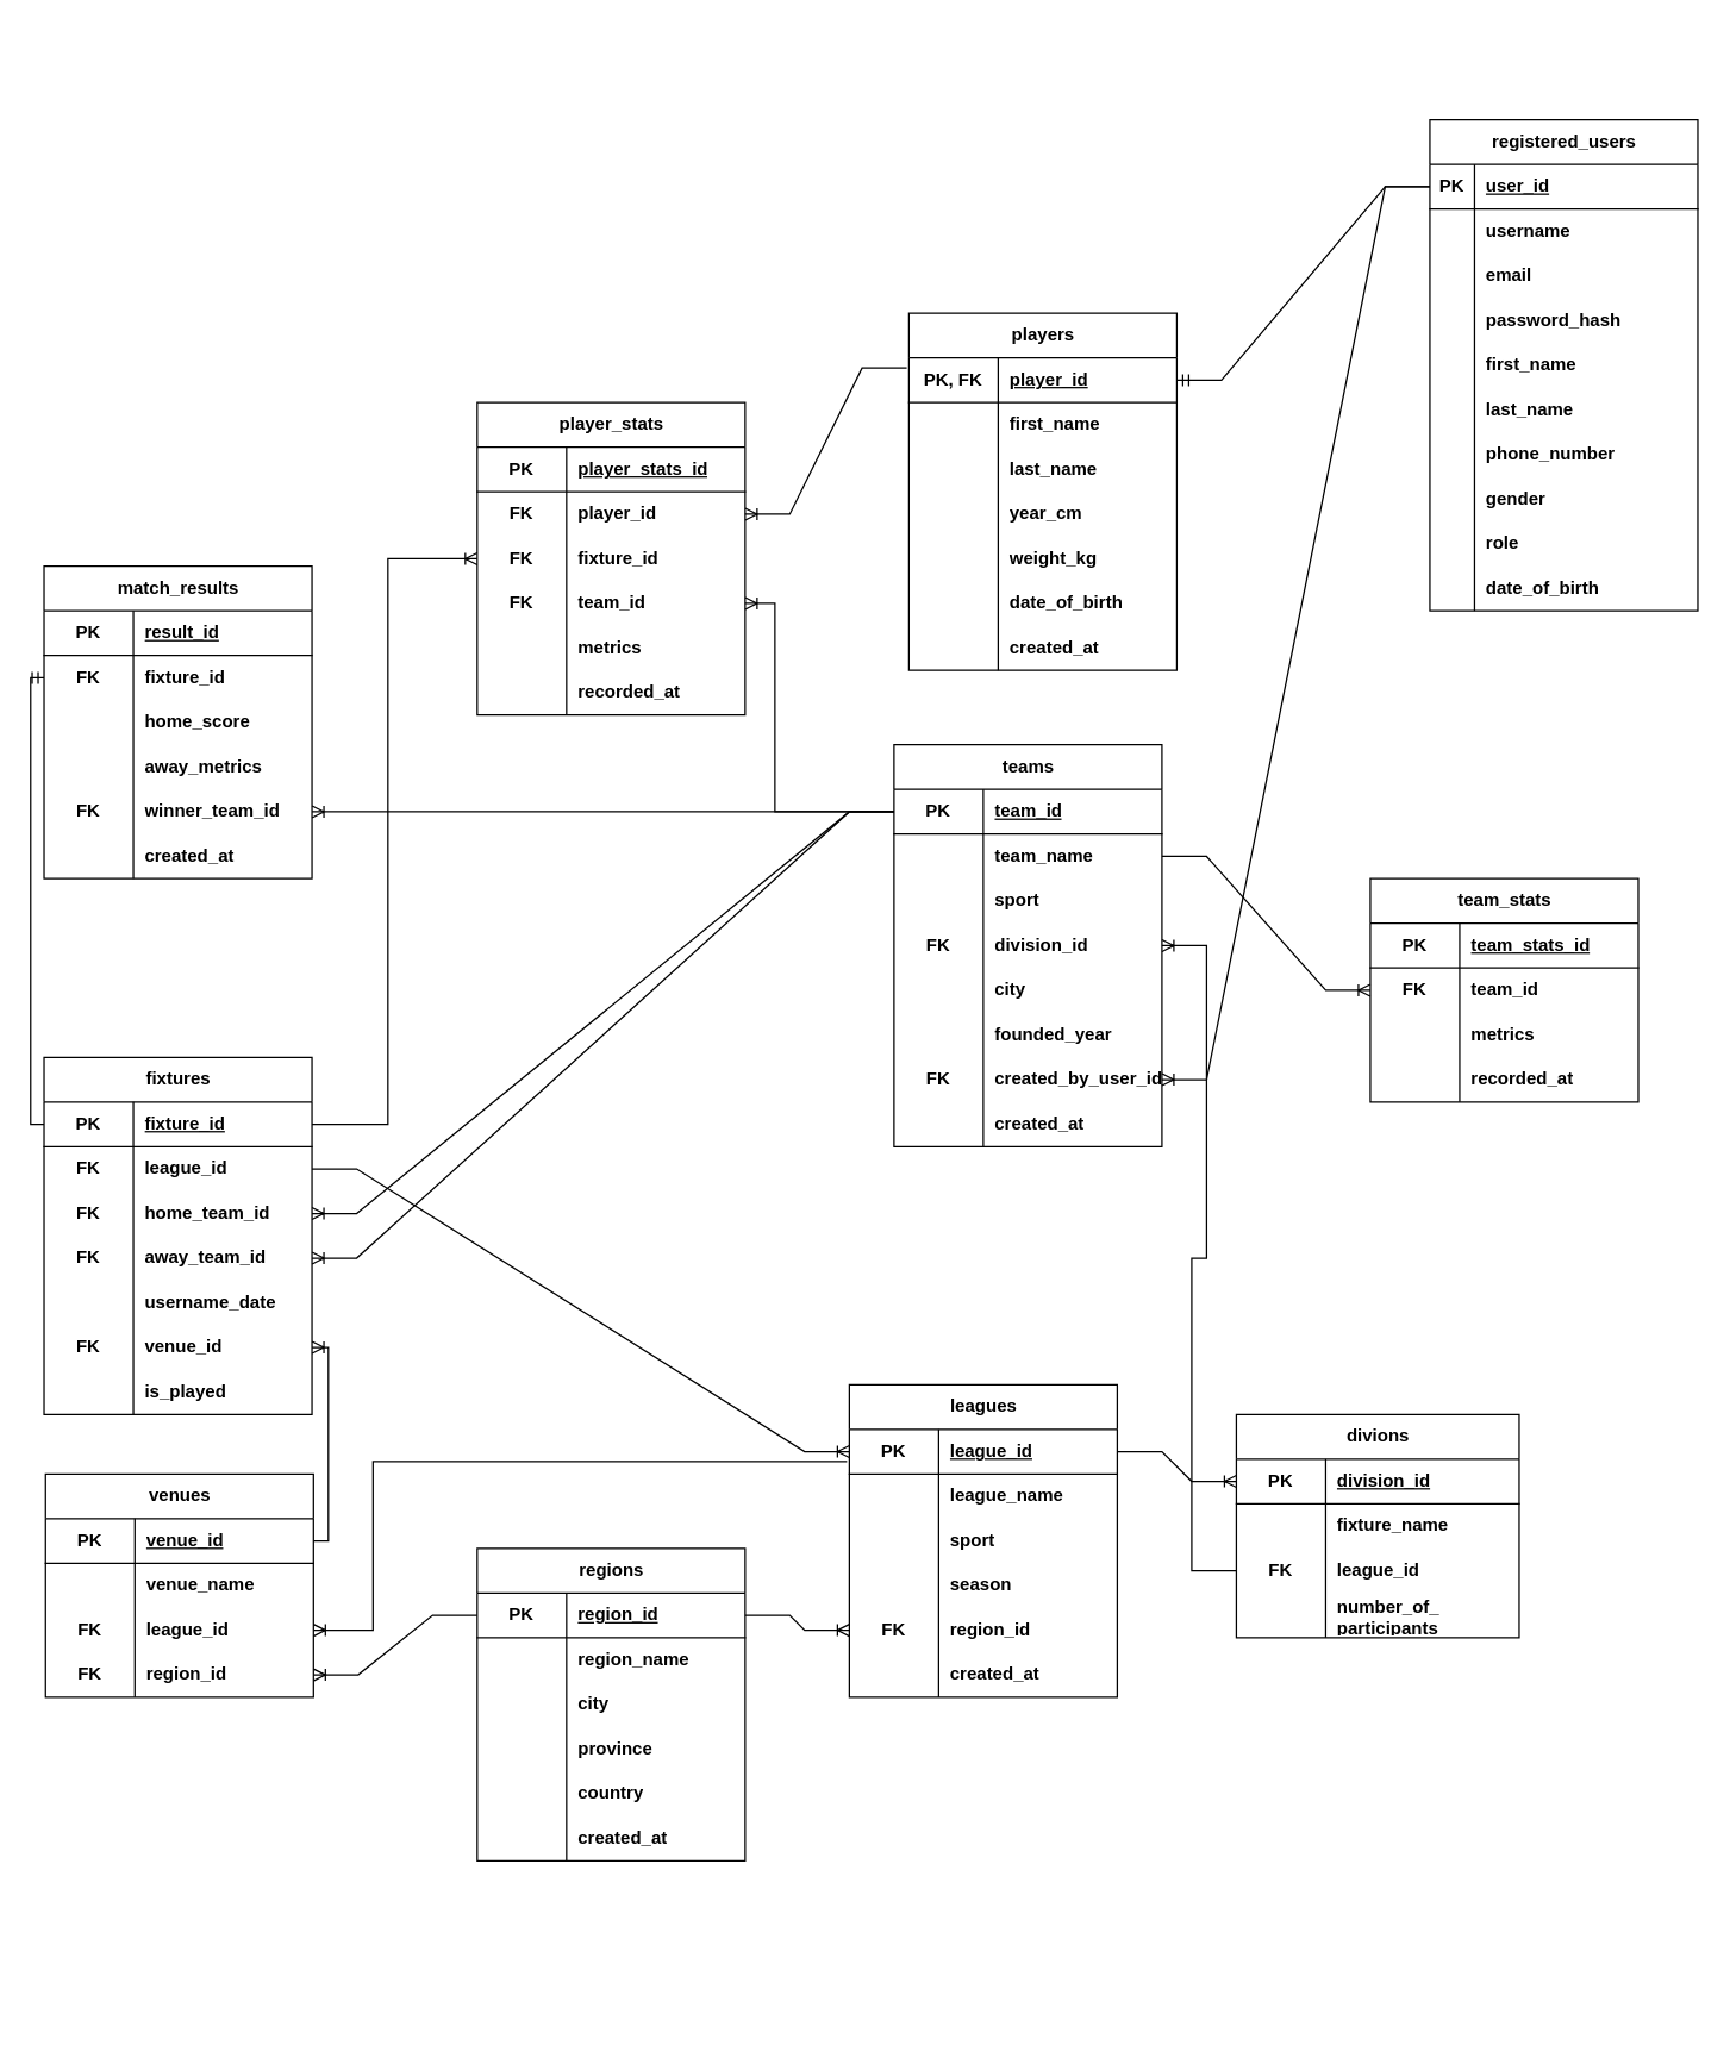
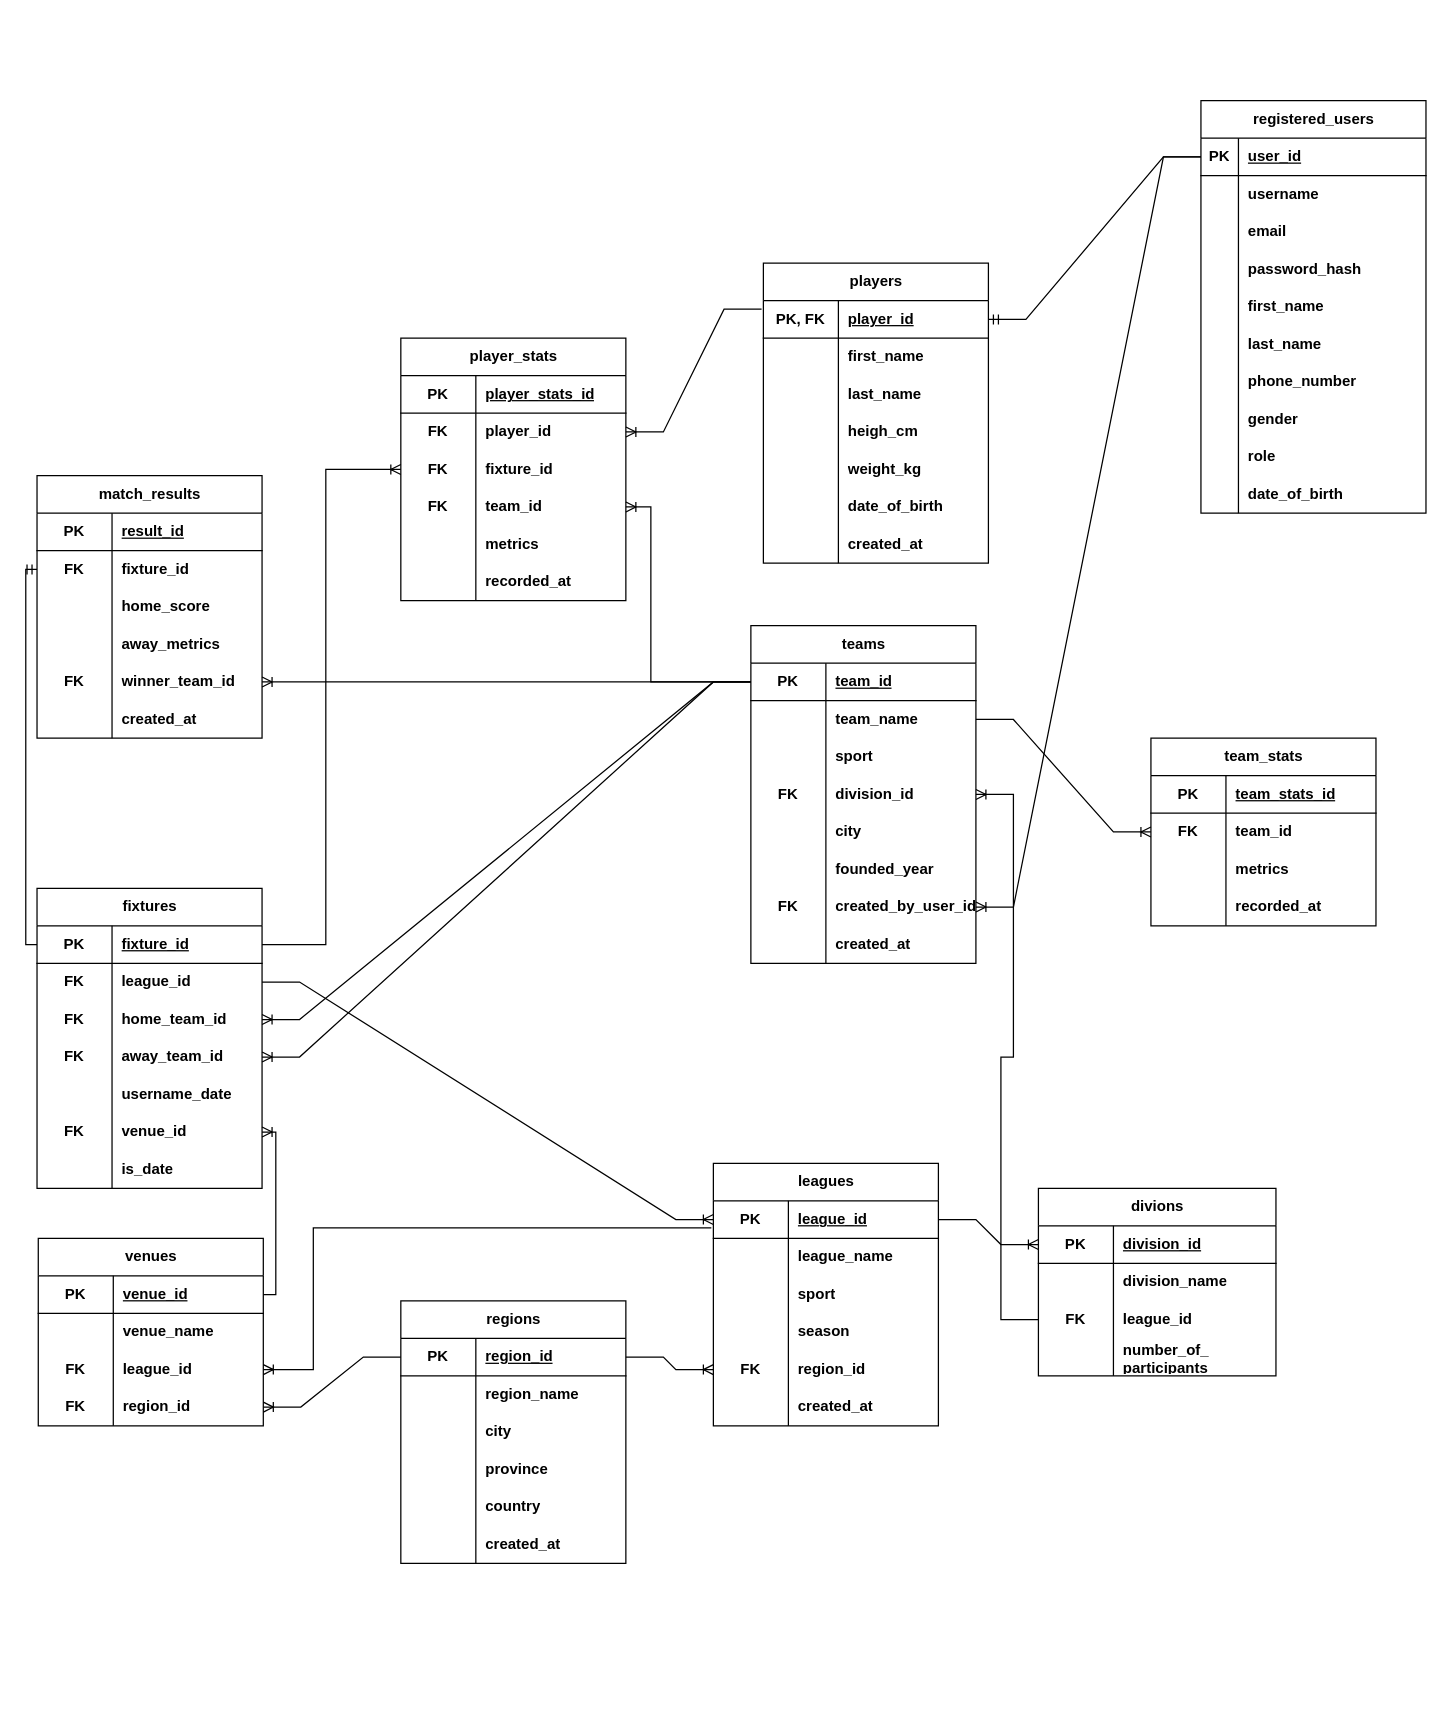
- <mxCell id="46" value="year_cm&lt;span style=&quot;white-space: pre;&quot;&gt;&#09;&lt;/span&gt;" style="shape=partialRectangle;connectable=0;fillColor=none;top=0;left=0;bottom=0;right=0;align=left;spacingLeft=6;overflow=hidden;whiteSpace=wrap;html=1;fontStyle=1" vertex="1" parent="44"><mxGeometry x="60" width="120" height="30" as="geometry"><mxRectangle width="120" height="30" as="alternateBounds" /></mxGeometry></mxCell>
+ <mxCell id="46" value="heigh_cm&lt;span style=&quot;white-space: pre;&quot;&gt;&#09;&lt;/span&gt;" style="shape=partialRectangle;connectable=0;fillColor=none;top=0;left=0;bottom=0;right=0;align=left;spacingLeft=6;overflow=hidden;whiteSpace=wrap;html=1;fontStyle=1" vertex="1" parent="44"><mxGeometry x="60" width="120" height="30" as="geometry"><mxRectangle width="120" height="30" as="alternateBounds" /></mxGeometry></mxCell>
- <mxCell id="157" value="is_played" style="shape=partialRectangle;connectable=0;fillColor=none;top=0;left=0;bottom=0;right=0;align=left;spacingLeft=6;overflow=hidden;whiteSpace=wrap;html=1;fontStyle=1" vertex="1" parent="155"><mxGeometry x="60" width="120" height="30" as="geometry"><mxRectangle width="120" height="30" as="alternateBounds" /></mxGeometry></mxCell>
+ <mxCell id="157" value="is_date" style="shape=partialRectangle;connectable=0;fillColor=none;top=0;left=0;bottom=0;right=0;align=left;spacingLeft=6;overflow=hidden;whiteSpace=wrap;html=1;fontStyle=1" vertex="1" parent="155"><mxGeometry x="60" width="120" height="30" as="geometry"><mxRectangle width="120" height="30" as="alternateBounds" /></mxGeometry></mxCell>
- <mxCell id="88" value="fixture_name" style="shape=partialRectangle;connectable=0;fillColor=none;top=0;left=0;bottom=0;right=0;align=left;spacingLeft=6;overflow=hidden;whiteSpace=wrap;html=1;fontStyle=1" vertex="1" parent="86"><mxGeometry x="60" width="130" height="30" as="geometry"><mxRectangle width="130" height="30" as="alternateBounds" /></mxGeometry></mxCell>
+ <mxCell id="88" value="division_name" style="shape=partialRectangle;connectable=0;fillColor=none;top=0;left=0;bottom=0;right=0;align=left;spacingLeft=6;overflow=hidden;whiteSpace=wrap;html=1;fontStyle=1" vertex="1" parent="86"><mxGeometry x="60" width="130" height="30" as="geometry"><mxRectangle width="130" height="30" as="alternateBounds" /></mxGeometry></mxCell>
